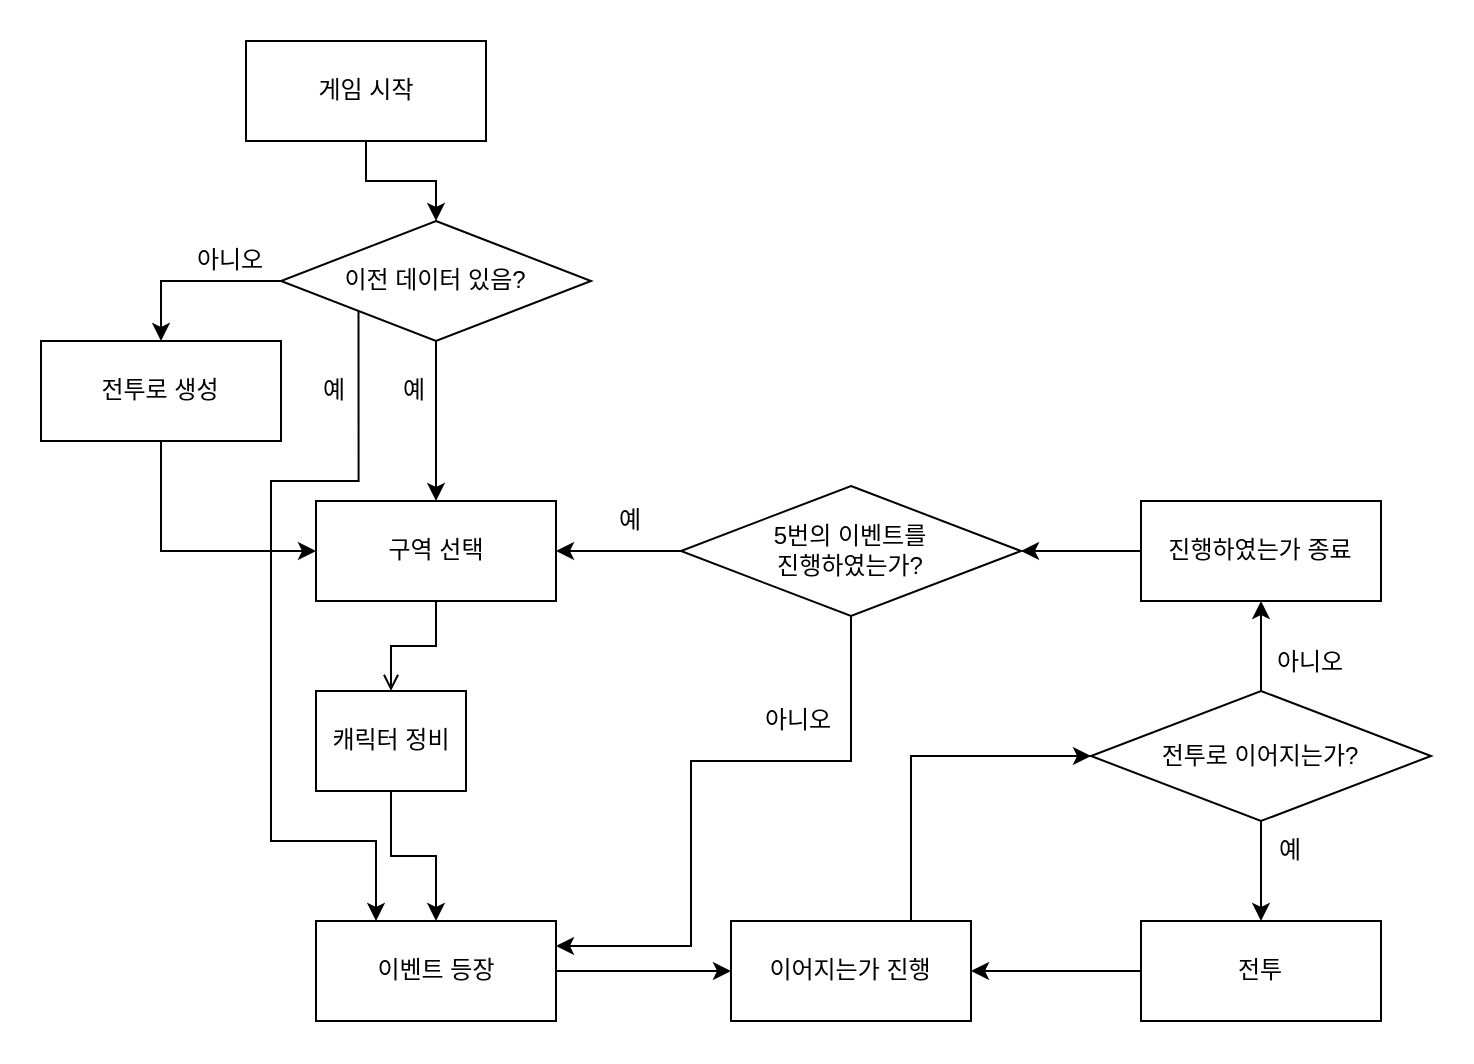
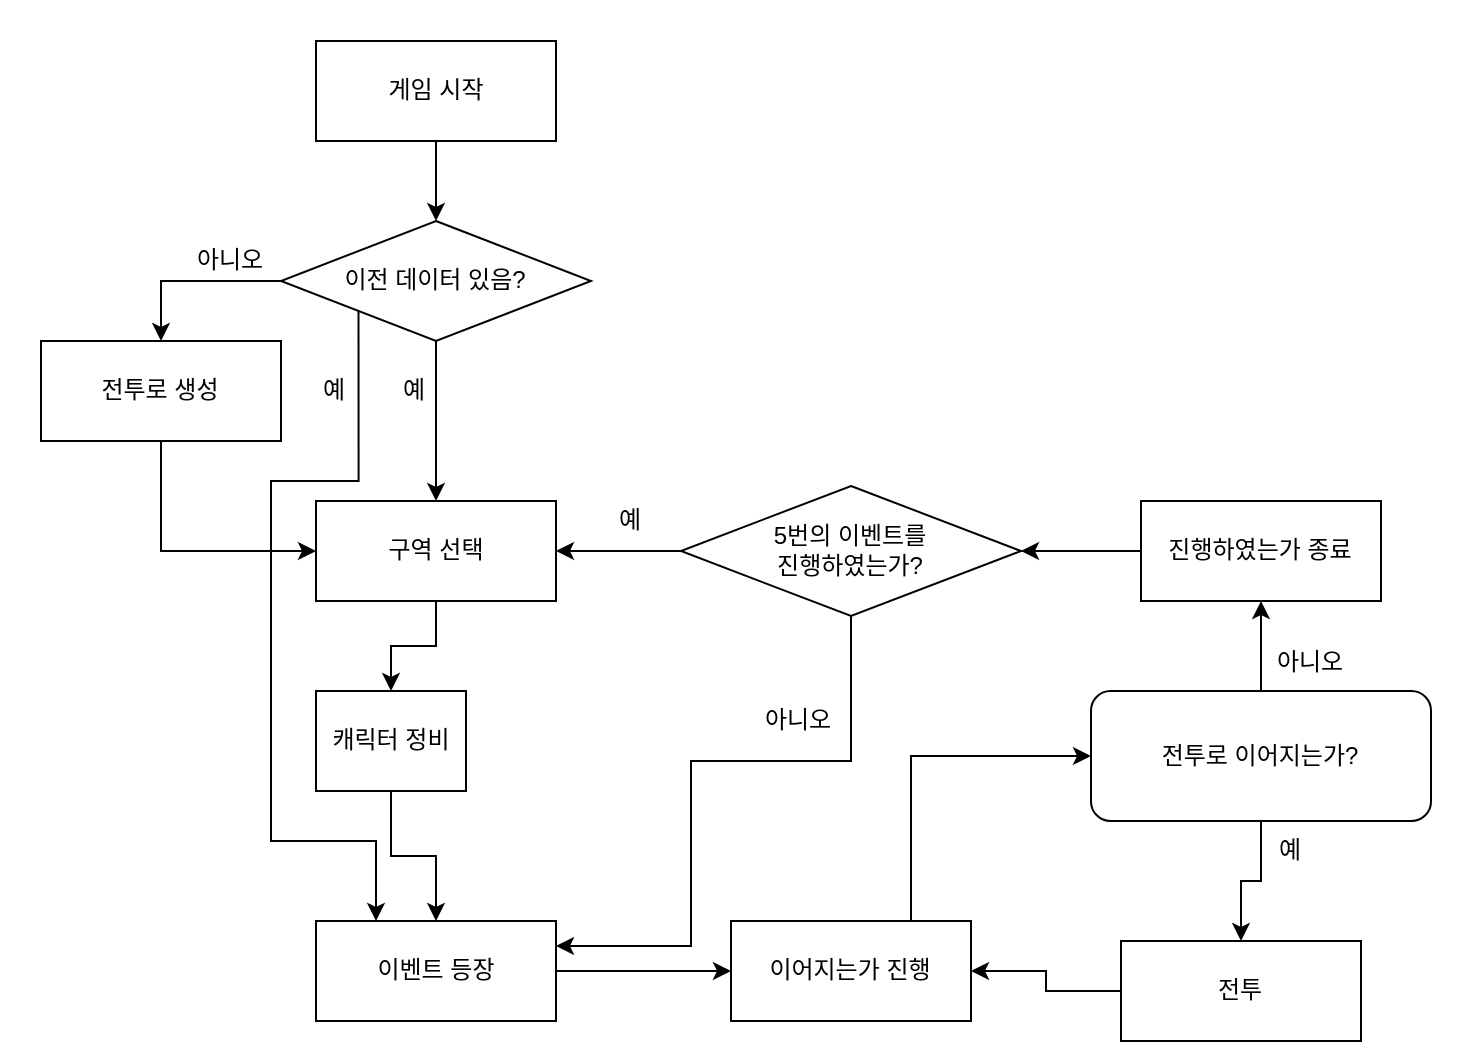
- <mxCell id="3" value="게임 시작" style="rounded=0;whiteSpace=wrap;html=1;" parent="1" vertex="1"><mxGeometry x="122.5" y="20" width="120" height="50" as="geometry" /></mxCell>
+ <mxCell id="3" value="게임 시작" style="rounded=0;whiteSpace=wrap;html=1;" parent="1" vertex="1"><mxGeometry x="157.5" y="20" width="120" height="50" as="geometry" /></mxCell>
- <mxCell id="12" style="edgeStyle=orthogonalEdgeStyle;rounded=0;orthogonalLoop=1;jettySize=auto;html=1;exitX=0.5;exitY=1;exitDx=0;exitDy=0;entryX=0.5;entryY=0;entryDx=0;entryDy=0;endArrow=open;" parent="1" source="13" target="15" edge="1"><mxGeometry relative="1" as="geometry" /></mxCell>
+ <mxCell id="12" style="edgeStyle=orthogonalEdgeStyle;rounded=0;orthogonalLoop=1;jettySize=auto;html=1;exitX=0.5;exitY=1;exitDx=0;exitDy=0;entryX=0.5;entryY=0;entryDx=0;entryDy=0;" parent="1" source="13" target="15" edge="1"><mxGeometry relative="1" as="geometry" /></mxCell>
- <mxCell id="20" value="전투로 이어지는가?" style="rhombus;whiteSpace=wrap;html=1;" parent="1" vertex="1"><mxGeometry x="545" y="345" width="170" height="65" as="geometry" /></mxCell>
+ <mxCell id="20" value="전투로 이어지는가?" style="whiteSpace=wrap;html=1;rounded=1;" parent="1" vertex="1"><mxGeometry x="545" y="345" width="170" height="65" as="geometry" /></mxCell>
- <mxCell id="25" value="전투" style="rounded=0;whiteSpace=wrap;html=1;" parent="1" vertex="1"><mxGeometry x="570" y="460" width="120" height="50" as="geometry" /></mxCell>
+ <mxCell id="25" value="전투" style="rounded=0;whiteSpace=wrap;html=1;" parent="1" vertex="1"><mxGeometry x="560" y="470" width="120" height="50" as="geometry" /></mxCell>
